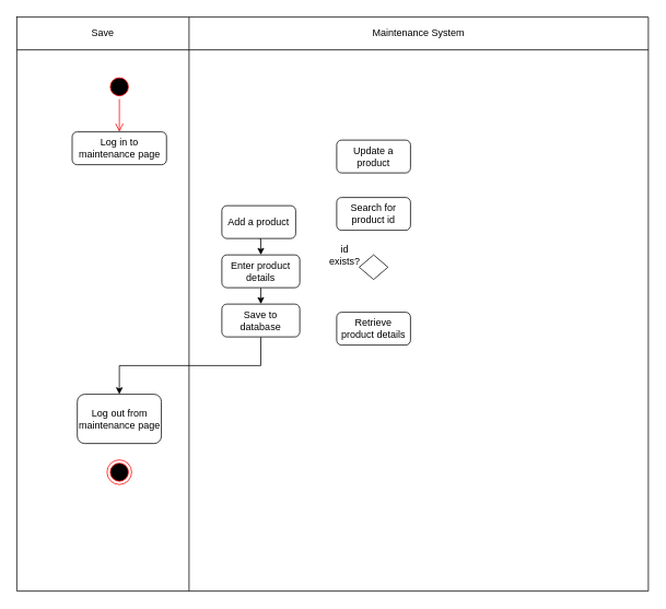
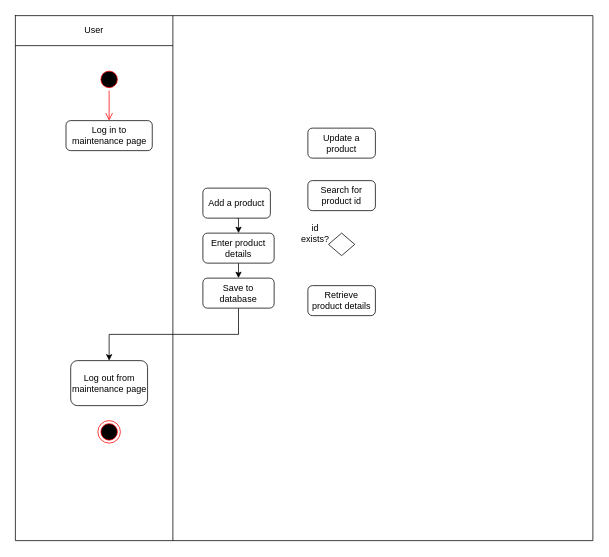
- <mxCell id="20" value="Save" style="shape=partialRectangle;html=1;whiteSpace=wrap;connectable=0;overflow=hidden;fillColor=none;top=0;left=0;bottom=0;right=0;" vertex="1" parent="19"><mxGeometry width="210" height="40" as="geometry" /></mxCell>
+ <mxCell id="20" value="User" style="shape=partialRectangle;html=1;whiteSpace=wrap;connectable=0;overflow=hidden;fillColor=none;top=0;left=0;bottom=0;right=0;" vertex="1" parent="19"><mxGeometry width="210" height="40" as="geometry" /></mxCell>
- <mxCell id="21" value="Maintenance System&lt;br&gt;" style="shape=partialRectangle;html=1;whiteSpace=wrap;connectable=0;overflow=hidden;fillColor=none;top=0;left=0;bottom=0;right=0;" vertex="1" parent="19"><mxGeometry x="210" width="560" height="40" as="geometry" /></mxCell>
